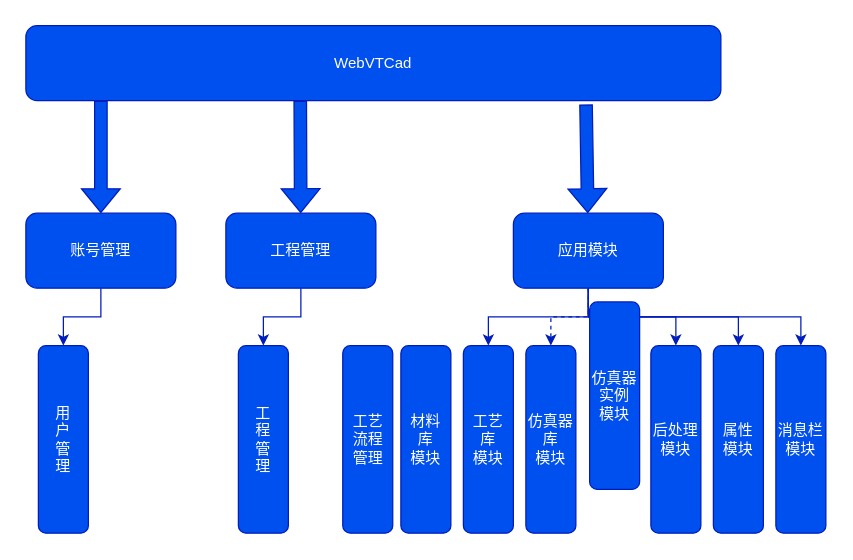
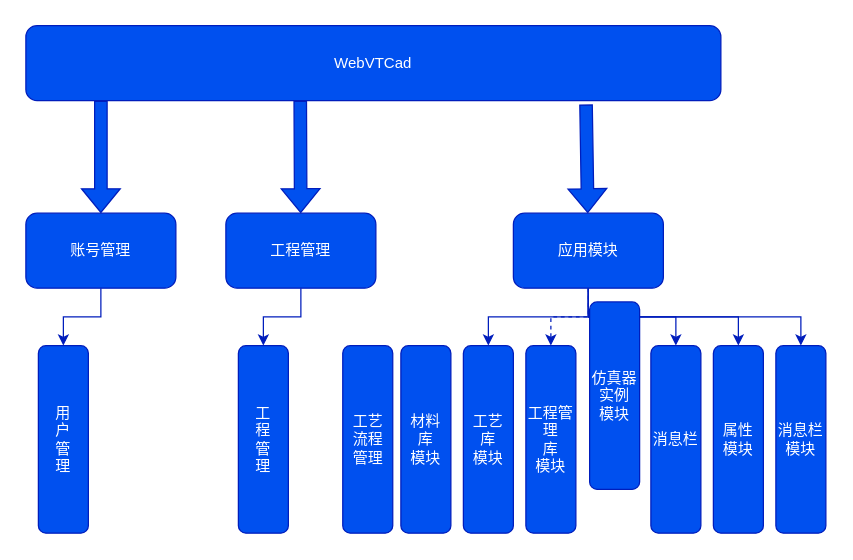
- <mxCell id="24" value="仿真器&lt;br&gt;库&lt;br&gt;模块" style="rounded=1;whiteSpace=wrap;html=1;fillColor=#0050ef;fontColor=#ffffff;strokeColor=#001DBC;" vertex="1" parent="1"><mxGeometry x="420" y="276" width="40" height="150" as="geometry" /></mxCell>
+ <mxCell id="24" value="工程管理&lt;br&gt;库&lt;br&gt;模块" style="rounded=1;whiteSpace=wrap;html=1;fillColor=#0050ef;fontColor=#ffffff;strokeColor=#001DBC;" vertex="1" parent="1"><mxGeometry x="420" y="276" width="40" height="150" as="geometry" /></mxCell>
- <mxCell id="19" value="后处理模块" style="rounded=1;whiteSpace=wrap;html=1;fillColor=#0050ef;fontColor=#ffffff;strokeColor=#001DBC;" vertex="1" parent="1"><mxGeometry x="520" y="276" width="40" height="150" as="geometry" /></mxCell>
+ <mxCell id="19" value="消息栏" style="rounded=1;whiteSpace=wrap;html=1;fillColor=#0050ef;fontColor=#ffffff;strokeColor=#001DBC;" vertex="1" parent="1"><mxGeometry x="520" y="276" width="40" height="150" as="geometry" /></mxCell>
